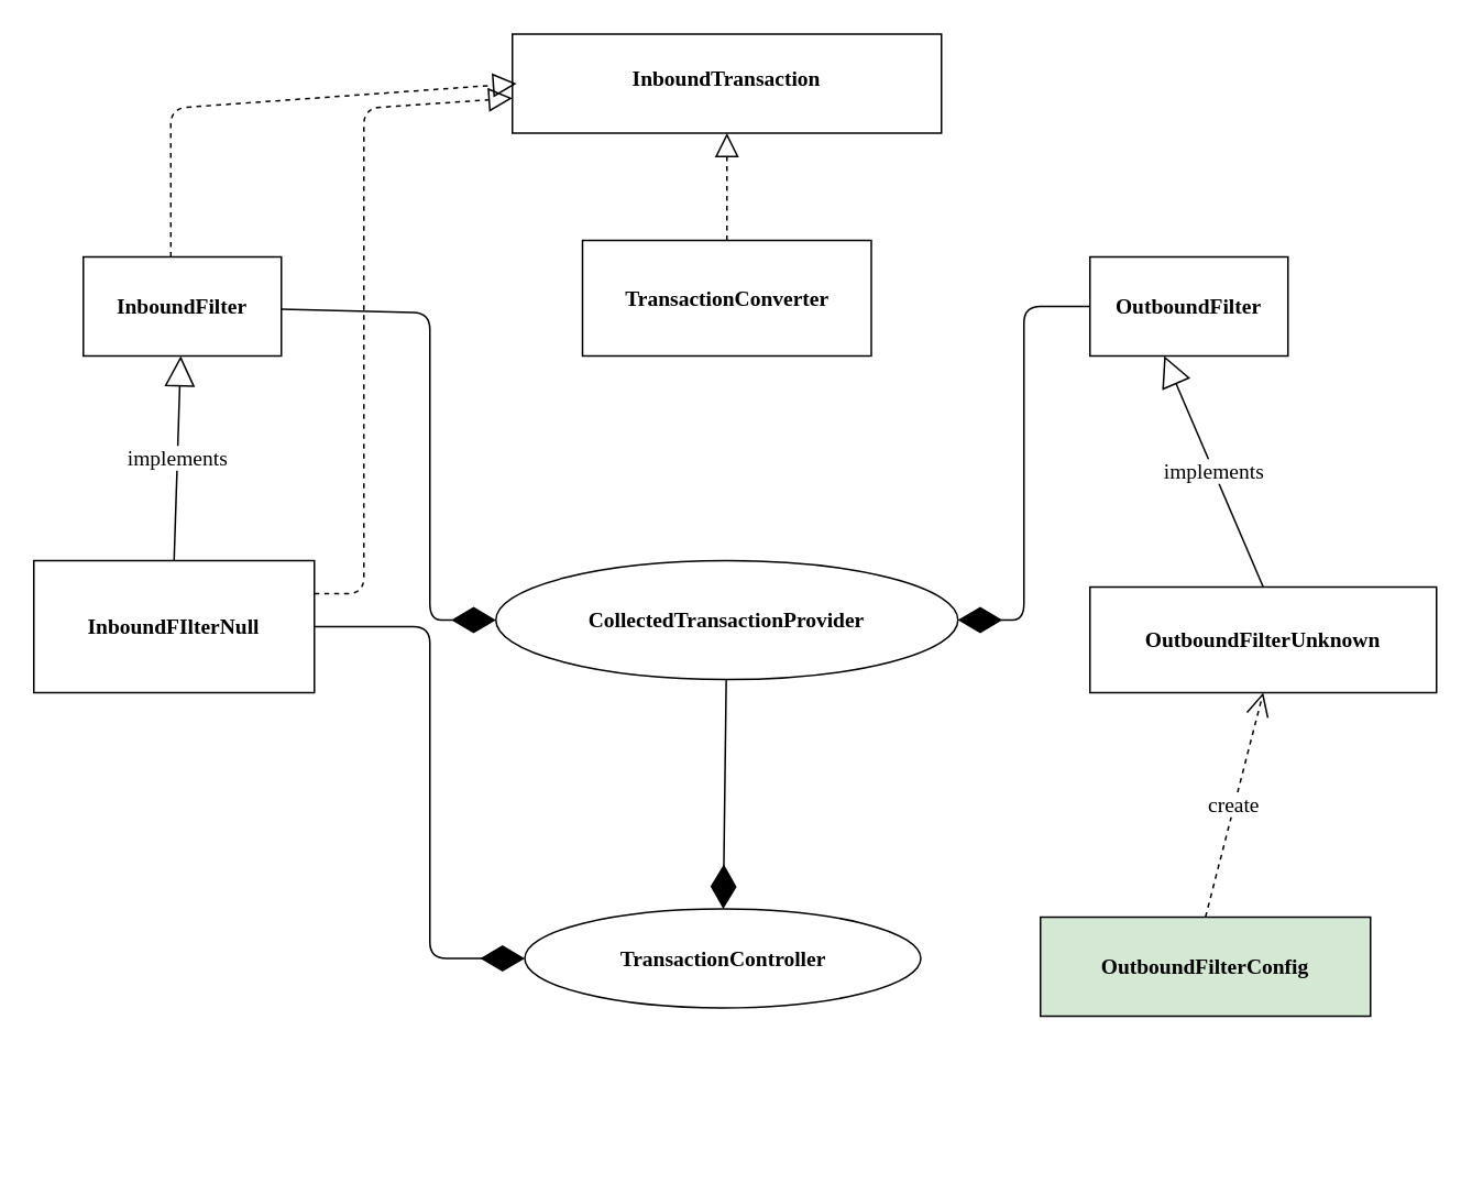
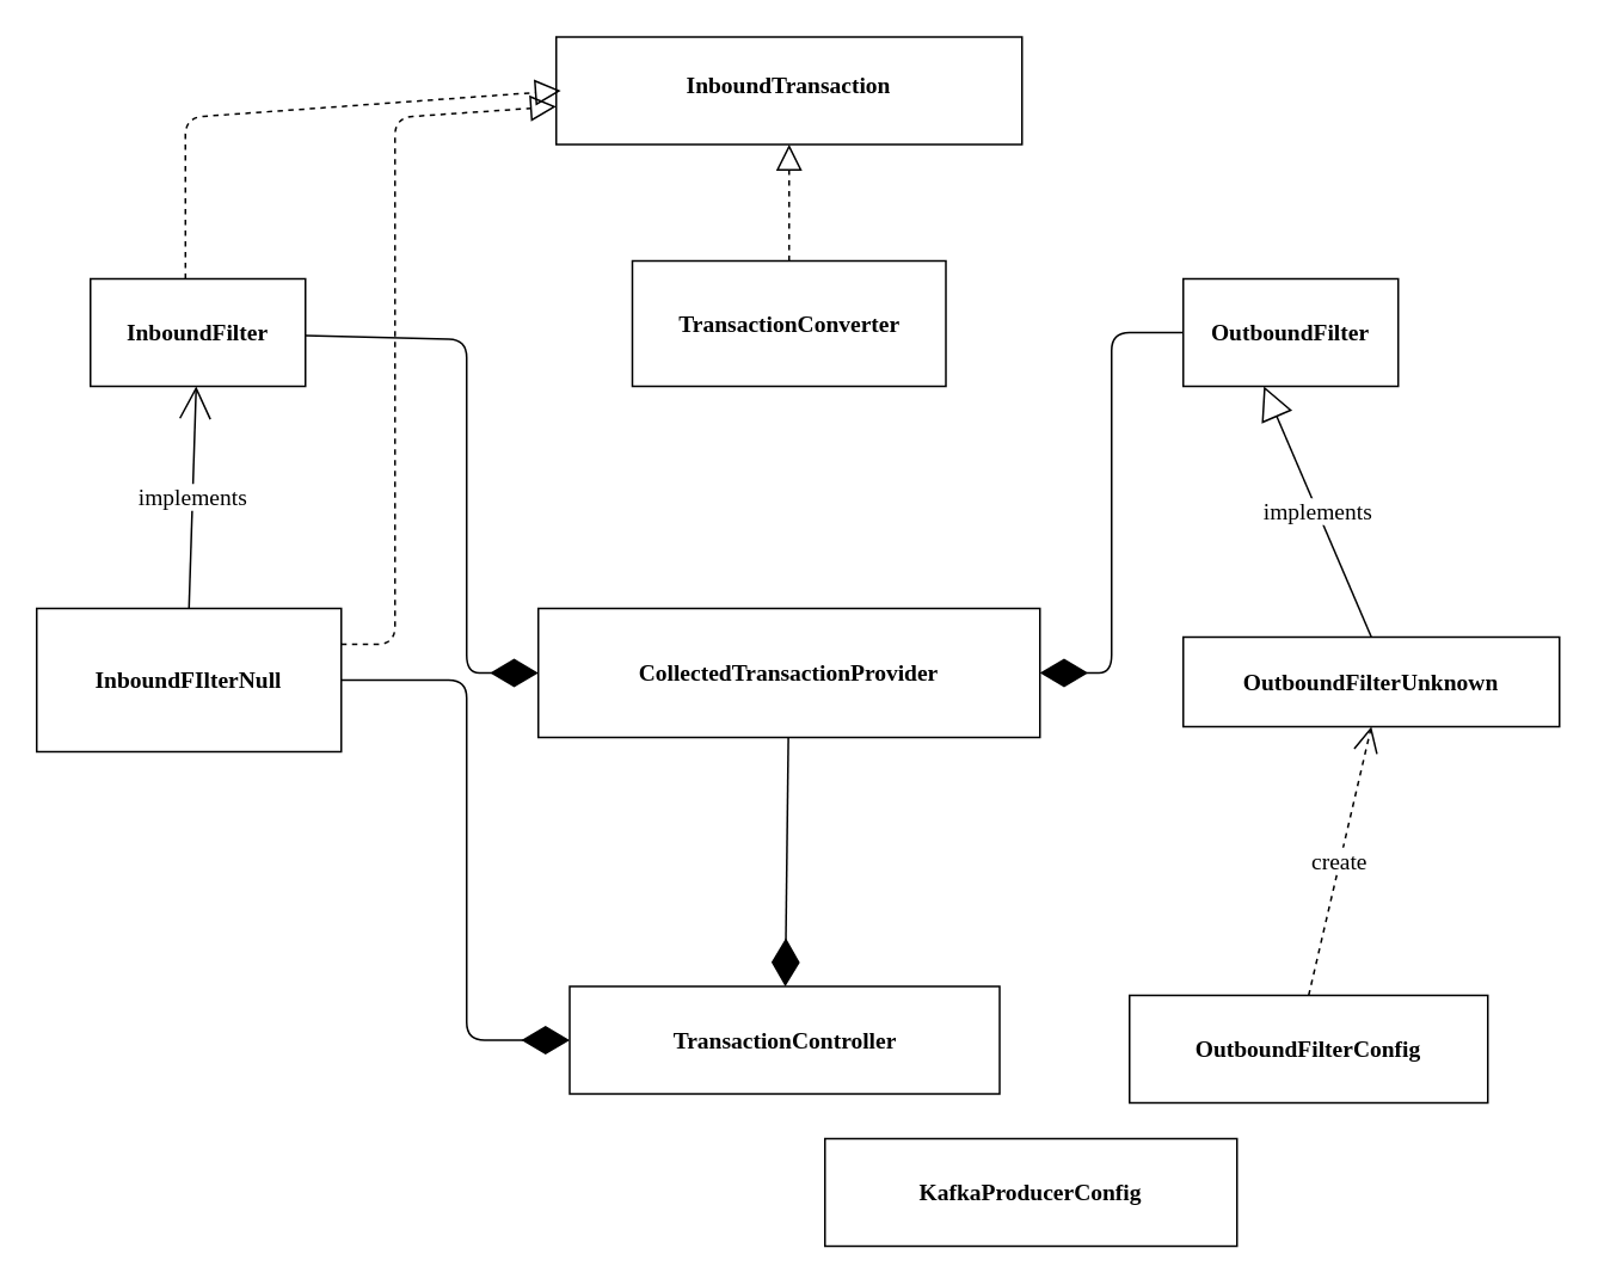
- <mxCell id="14" value="implements" style="endArrow=block;endSize=16;endFill=0;html=1;fontFamily=Fira Code;fontSource=https%3A%2F%2Ffonts.googleapis.com%2Fcss%3Ffamily%3DFira%2BCode;fontSize=13;exitX=0.5;exitY=0;exitDx=0;exitDy=0;" edge="1" parent="1" source="6" target="3"><mxGeometry width="160" relative="1" as="geometry"><mxPoint x="10" y="265" as="sourcePoint" /><mxPoint x="-80" y="177" as="targetPoint" /></mxGeometry></mxCell>
+ <mxCell id="14" value="implements" style="endArrow=open;endSize=16;endFill=0;html=1;fontFamily=Fira Code;fontSource=https%3A%2F%2Ffonts.googleapis.com%2Fcss%3Ffamily%3DFira%2BCode;fontSize=13;exitX=0.5;exitY=0;exitDx=0;exitDy=0;" edge="1" parent="1" source="6" target="3"><mxGeometry width="160" relative="1" as="geometry"><mxPoint x="10" y="265" as="sourcePoint" /><mxPoint x="-80" y="177" as="targetPoint" /></mxGeometry></mxCell>
- <mxCell id="7" value="CollectedTransactionProvider" style="ellipse;whiteSpace=wrap;html=1;fontFamily=Fira Code;fontSource=https%3A%2F%2Ffonts.googleapis.com%2Fcss%3Ffamily%3DFira%2BCode;fontSize=13;fontStyle=1;" vertex="1" parent="1"><mxGeometry x="300" y="339" width="280" height="72" as="geometry" /></mxCell>
+ <mxCell id="7" value="CollectedTransactionProvider" style="rounded=0;whiteSpace=wrap;html=1;fontFamily=Fira Code;fontSource=https%3A%2F%2Ffonts.googleapis.com%2Fcss%3Ffamily%3DFira%2BCode;fontSize=13;fontStyle=1" vertex="1" parent="1"><mxGeometry x="300" y="339" width="280" height="72" as="geometry" /></mxCell>
- <mxCell id="8" value="OutboundFilterUnknown" style="rounded=0;whiteSpace=wrap;html=1;fontFamily=Fira Code;fontSource=https%3A%2F%2Ffonts.googleapis.com%2Fcss%3Ffamily%3DFira%2BCode;fontSize=13;fontStyle=1" vertex="1" parent="1"><mxGeometry x="660" y="355" width="210" height="64" as="geometry" /></mxCell>
+ <mxCell id="8" value="OutboundFilterUnknown" style="rounded=0;whiteSpace=wrap;html=1;fontFamily=Fira Code;fontSource=https%3A%2F%2Ffonts.googleapis.com%2Fcss%3Ffamily%3DFira%2BCode;fontSize=13;fontStyle=1" vertex="1" parent="1"><mxGeometry x="660" y="355" width="210" height="50" as="geometry" /></mxCell>
- <mxCell id="9" value="TransactionController" style="ellipse;whiteSpace=wrap;html=1;fontFamily=Fira Code;fontSource=https%3A%2F%2Ffonts.googleapis.com%2Fcss%3Ffamily%3DFira%2BCode;fontSize=13;fontStyle=1;" vertex="1" parent="1"><mxGeometry x="317.5" y="550" width="240" height="60" as="geometry" /></mxCell>
+ <mxCell id="9" value="TransactionController" style="rounded=0;whiteSpace=wrap;html=1;fontFamily=Fira Code;fontSource=https%3A%2F%2Ffonts.googleapis.com%2Fcss%3Ffamily%3DFira%2BCode;fontSize=13;fontStyle=1" vertex="1" parent="1"><mxGeometry x="317.5" y="550" width="240" height="60" as="geometry" /></mxCell>
- <mxCell id="10" value="OutboundFilterConfig" style="rounded=0;whiteSpace=wrap;html=1;fontFamily=Fira Code;fontSource=https%3A%2F%2Ffonts.googleapis.com%2Fcss%3Ffamily%3DFira%2BCode;fontSize=13;fontStyle=1;fillColor=#d5e8d4;" vertex="1" parent="1"><mxGeometry x="630" y="555" width="200" height="60" as="geometry" /></mxCell>
+ <mxCell id="10" value="OutboundFilterConfig" style="rounded=0;whiteSpace=wrap;html=1;fontFamily=Fira Code;fontSource=https%3A%2F%2Ffonts.googleapis.com%2Fcss%3Ffamily%3DFira%2BCode;fontSize=13;fontStyle=1" vertex="1" parent="1"><mxGeometry x="630" y="555" width="200" height="60" as="geometry" /></mxCell>
+ <mxCell id="11" value="KafkaProducerConfig" style="rounded=0;whiteSpace=wrap;html=1;fontFamily=Fira Code;fontSource=https%3A%2F%2Ffonts.googleapis.com%2Fcss%3Ffamily%3DFira%2BCode;fontSize=13;fontStyle=1" vertex="1" parent="1"><mxGeometry x="460" y="635" width="230" height="60" as="geometry" /></mxCell>
